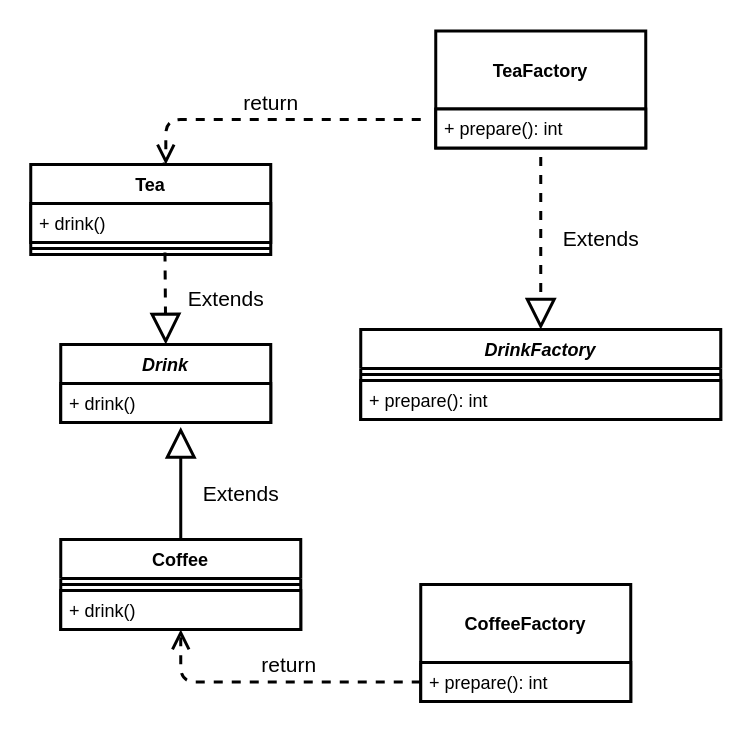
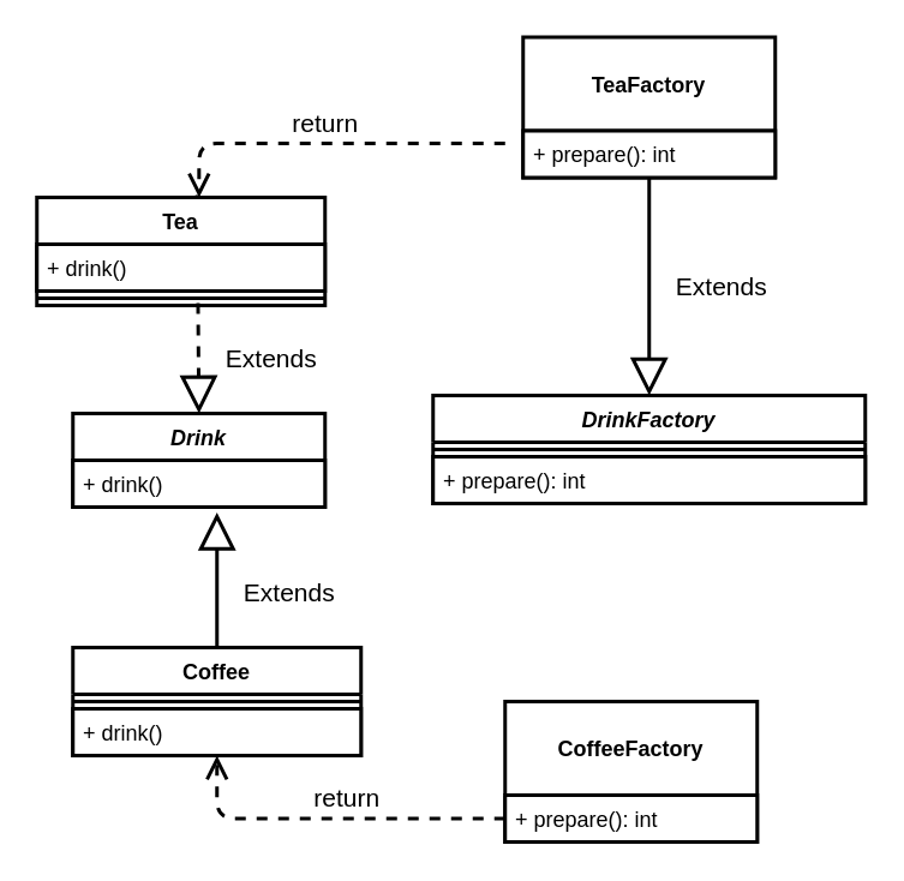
- <mxCell id="6" value="Extends" style="endArrow=block;endSize=16;endFill=0;html=1;labelBackgroundColor=none;strokeColor=#000000;strokeWidth=2;fontColor=#000000;exitX=0.5;exitY=0;exitDx=0;exitDy=0;fontSize=14;entryX=0.5;entryY=0;entryDx=0;entryDy=0;dashed=1;" parent="1" source="20" target="2" edge="1"><mxGeometry x="0.397" y="40" width="160" relative="1" as="geometry"><mxPoint x="240" y="423.022" as="sourcePoint" /><mxPoint x="330" y="169" as="targetPoint" /><mxPoint as="offset" /></mxGeometry></mxCell>
+ <mxCell id="6" value="Extends" style="endArrow=block;endSize=16;endFill=0;html=1;labelBackgroundColor=none;strokeColor=#000000;strokeWidth=2;fontColor=#000000;exitX=0.5;exitY=0;exitDx=0;exitDy=0;fontSize=14;entryX=0.5;entryY=0;entryDx=0;entryDy=0;" parent="1" source="20" target="2" edge="1"><mxGeometry x="0.397" y="40" width="160" relative="1" as="geometry"><mxPoint x="240" y="423.022" as="sourcePoint" /><mxPoint x="330" y="169" as="targetPoint" /><mxPoint as="offset" /></mxGeometry></mxCell>
